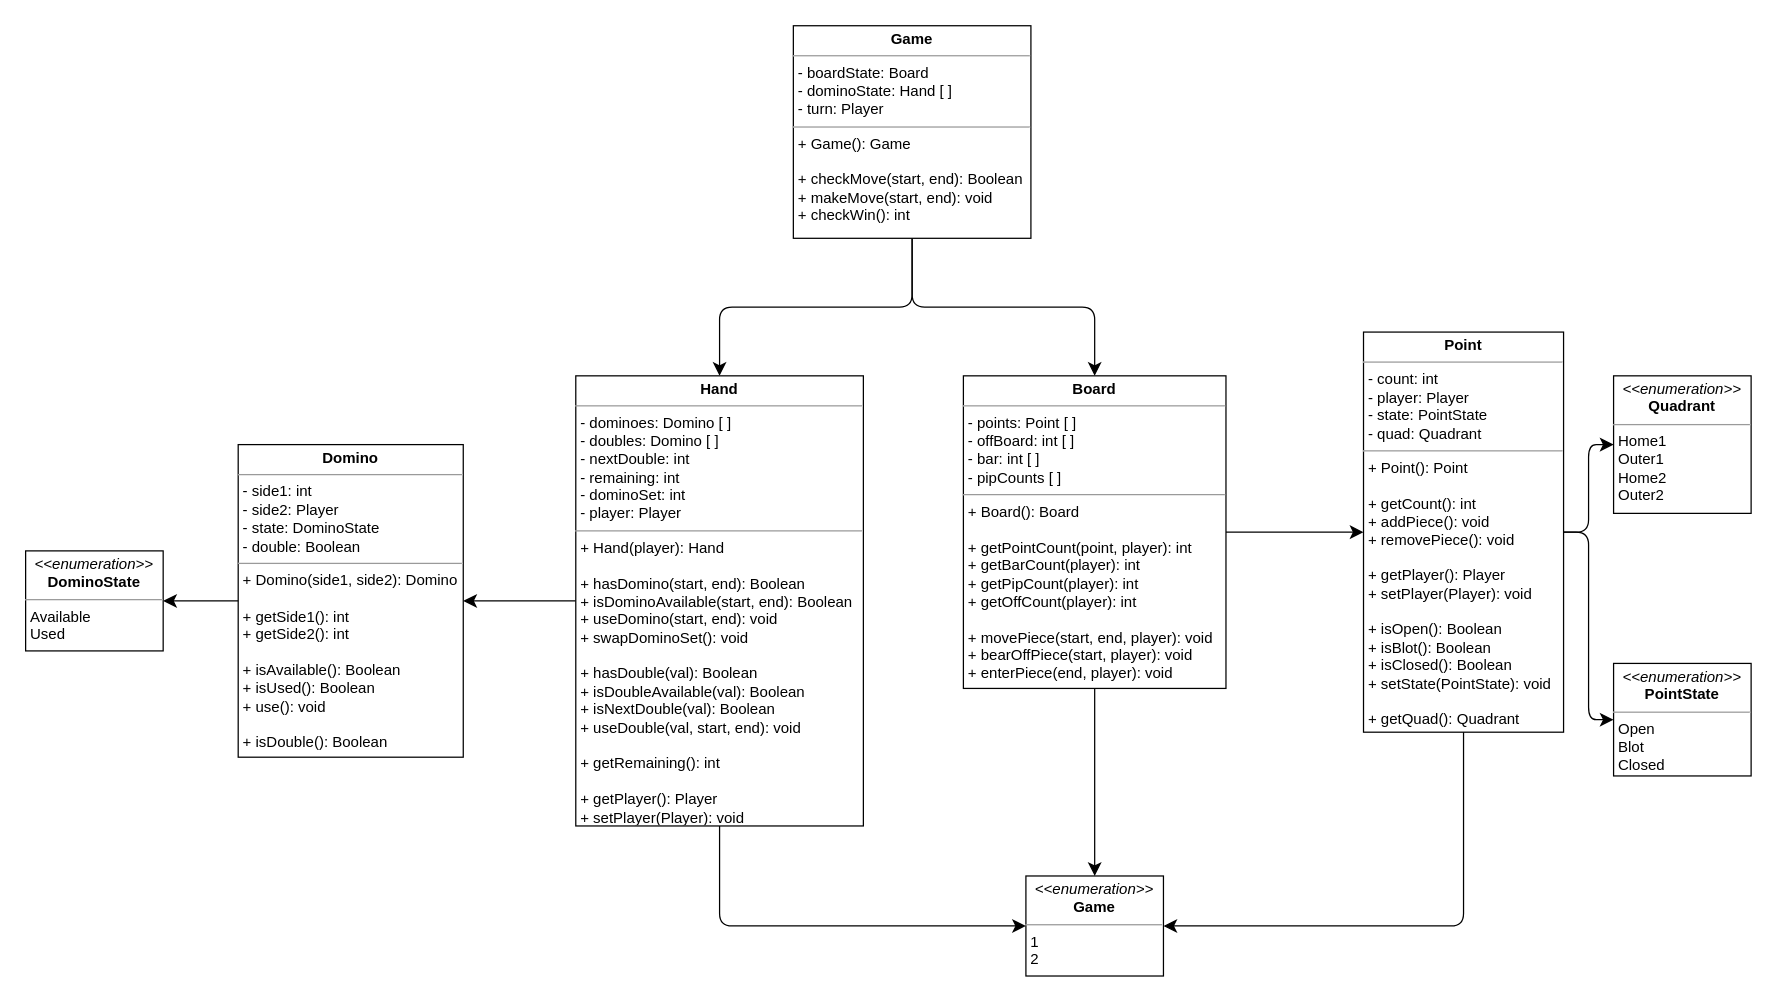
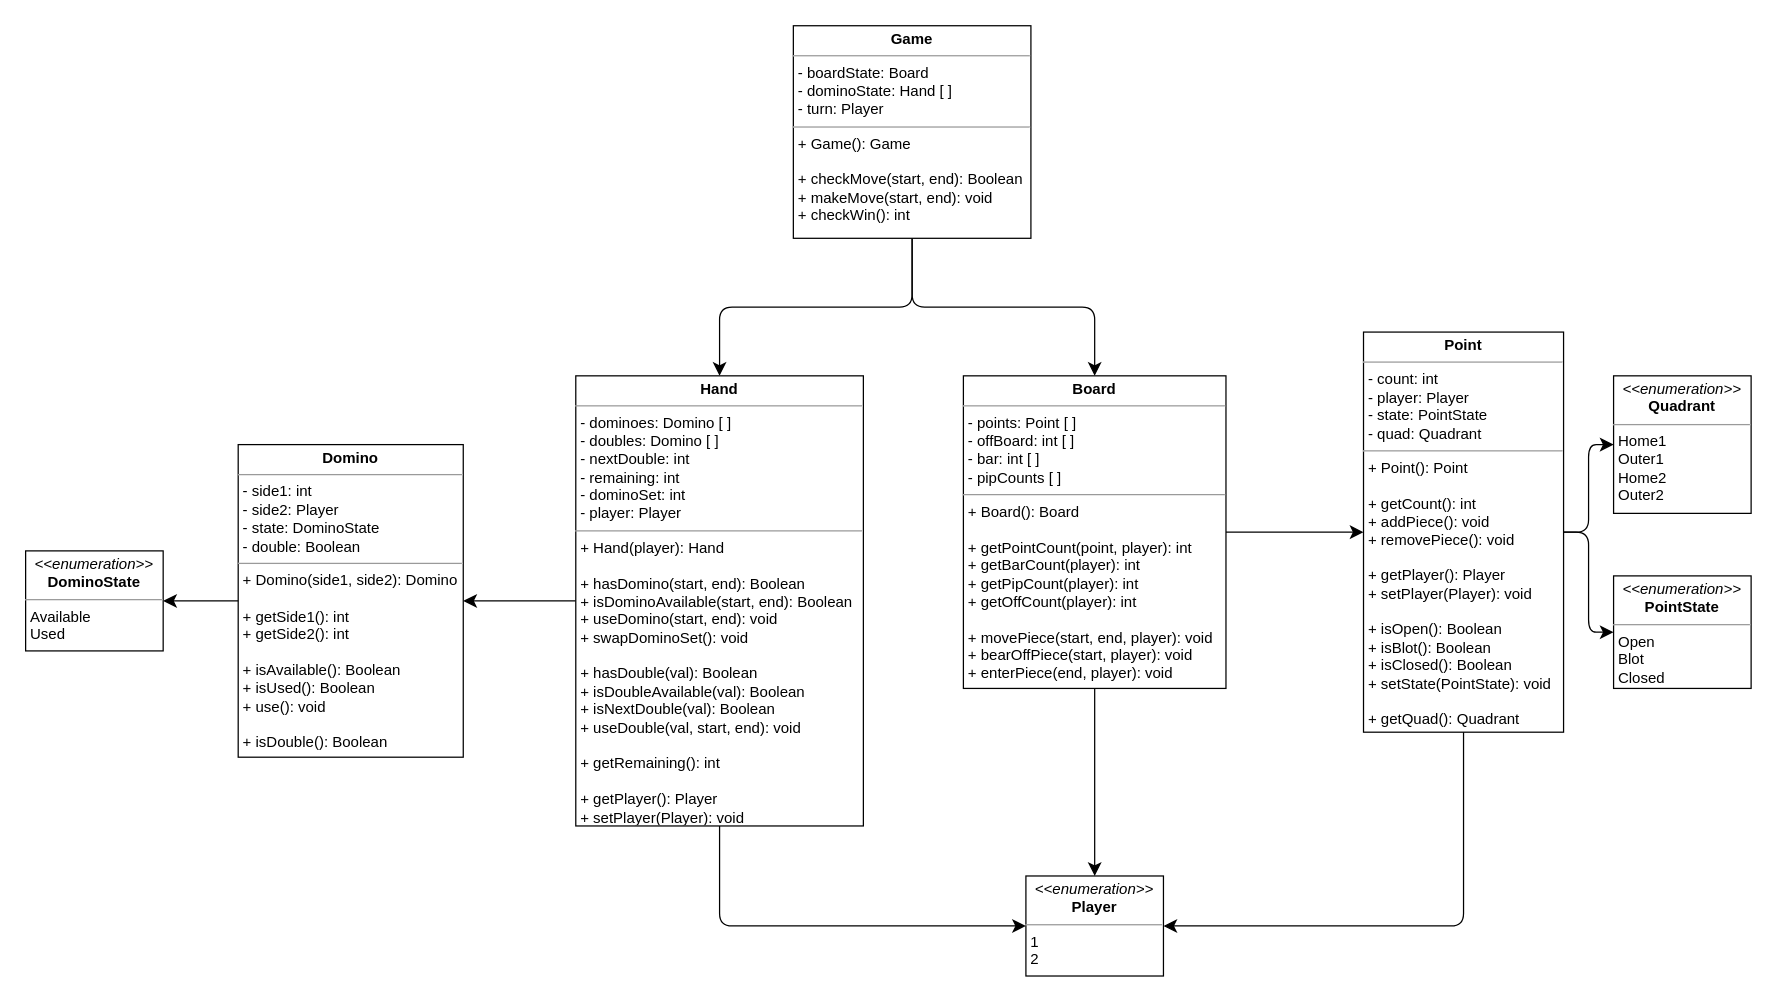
- <mxCell id="13" value="&lt;p style=&quot;margin:0px;margin-top:4px;text-align:center;&quot;&gt;&lt;i&gt;&amp;lt;&amp;lt;enumeration&amp;gt;&amp;gt;&lt;/i&gt;&lt;br&gt;&lt;b&gt;PointState&lt;/b&gt;&lt;/p&gt;&lt;hr size=&quot;1&quot;&gt;&lt;p style=&quot;margin:0px;margin-left:4px;&quot;&gt;Open&lt;/p&gt;&lt;p style=&quot;margin:0px;margin-left:4px;&quot;&gt;Blot&lt;/p&gt;&lt;p style=&quot;margin:0px;margin-left:4px;&quot;&gt;Closed&lt;/p&gt;" style="verticalAlign=top;align=left;overflow=fill;fontSize=12;fontFamily=Helvetica;html=1;whiteSpace=wrap;labelBackgroundColor=none;rounded=0;" vertex="1" parent="1"><mxGeometry x="1290" y="530" width="110" height="90" as="geometry" /></mxCell>
+ <mxCell id="13" value="&lt;p style=&quot;margin:0px;margin-top:4px;text-align:center;&quot;&gt;&lt;i&gt;&amp;lt;&amp;lt;enumeration&amp;gt;&amp;gt;&lt;/i&gt;&lt;br&gt;&lt;b&gt;PointState&lt;/b&gt;&lt;/p&gt;&lt;hr size=&quot;1&quot;&gt;&lt;p style=&quot;margin:0px;margin-left:4px;&quot;&gt;Open&lt;/p&gt;&lt;p style=&quot;margin:0px;margin-left:4px;&quot;&gt;Blot&lt;/p&gt;&lt;p style=&quot;margin:0px;margin-left:4px;&quot;&gt;Closed&lt;/p&gt;" style="verticalAlign=top;align=left;overflow=fill;fontSize=12;fontFamily=Helvetica;html=1;whiteSpace=wrap;labelBackgroundColor=none;rounded=0;" vertex="1" parent="1"><mxGeometry x="1290" y="460" width="110" height="90" as="geometry" /></mxCell>
- <mxCell id="11" value="&lt;p style=&quot;margin:0px;margin-top:4px;text-align:center;&quot;&gt;&lt;i&gt;&amp;lt;&amp;lt;enumeration&amp;gt;&amp;gt;&lt;/i&gt;&lt;br&gt;&lt;b&gt;Game&lt;/b&gt;&lt;/p&gt;&lt;hr size=&quot;1&quot;&gt;&lt;p style=&quot;margin:0px;margin-left:4px;&quot;&gt;1&lt;/p&gt;&lt;p style=&quot;margin:0px;margin-left:4px;&quot;&gt;2&lt;/p&gt;" style="verticalAlign=top;align=left;overflow=fill;fontSize=12;fontFamily=Helvetica;html=1;whiteSpace=wrap;labelBackgroundColor=none;rounded=0;" vertex="1" parent="1"><mxGeometry x="820" y="700" width="110" height="80" as="geometry" /></mxCell>
+ <mxCell id="11" value="&lt;p style=&quot;margin:0px;margin-top:4px;text-align:center;&quot;&gt;&lt;i&gt;&amp;lt;&amp;lt;enumeration&amp;gt;&amp;gt;&lt;/i&gt;&lt;br&gt;&lt;b&gt;Player&lt;/b&gt;&lt;/p&gt;&lt;hr size=&quot;1&quot;&gt;&lt;p style=&quot;margin:0px;margin-left:4px;&quot;&gt;1&lt;/p&gt;&lt;p style=&quot;margin:0px;margin-left:4px;&quot;&gt;2&lt;/p&gt;" style="verticalAlign=top;align=left;overflow=fill;fontSize=12;fontFamily=Helvetica;html=1;whiteSpace=wrap;labelBackgroundColor=none;rounded=0;" vertex="1" parent="1"><mxGeometry x="820" y="700" width="110" height="80" as="geometry" /></mxCell>
